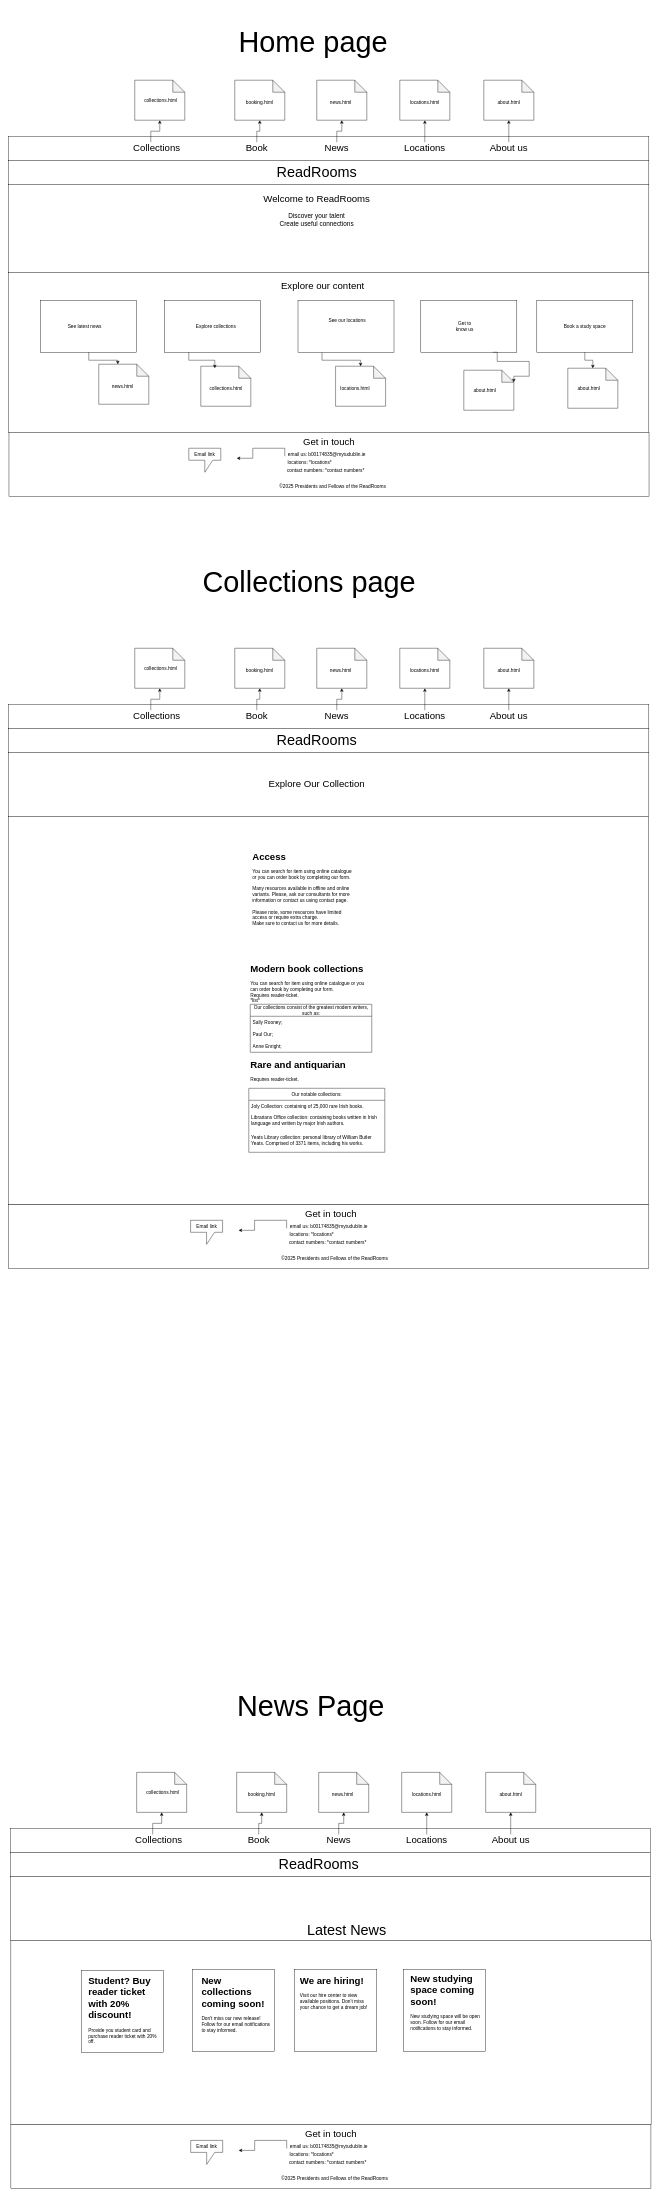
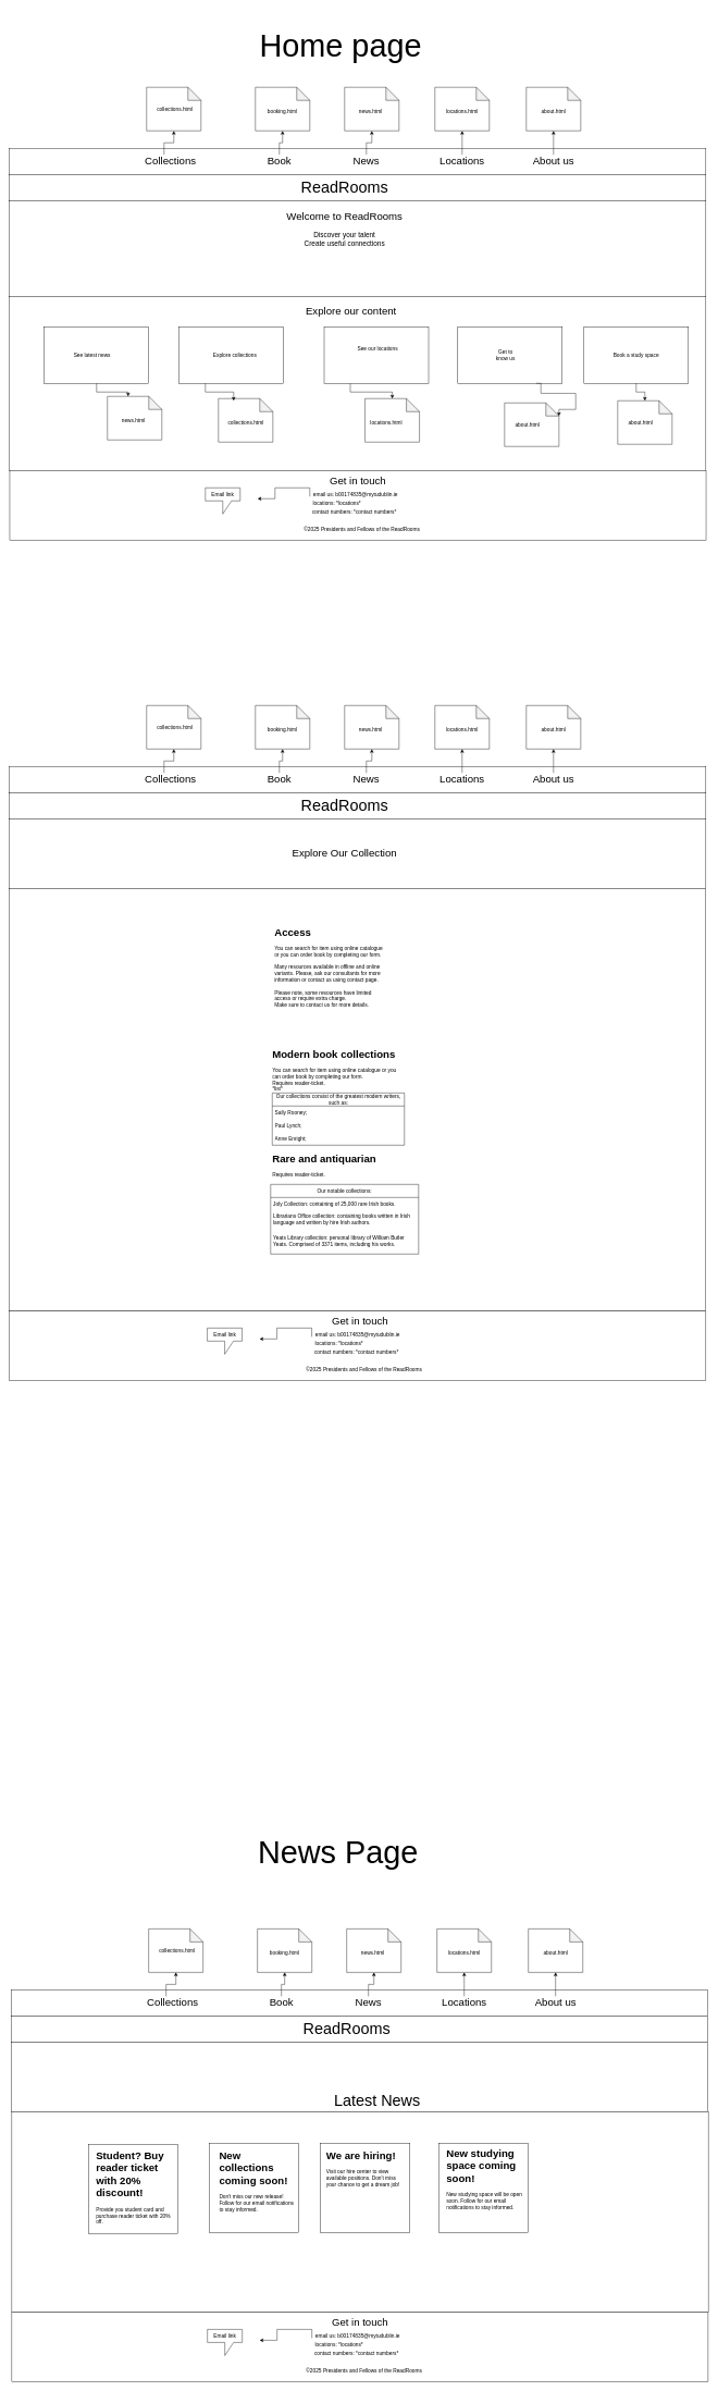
- <mxCell id="38" value="&lt;font style=&quot;font-size: 72px;&quot;&gt;Collections page&lt;/font&gt;" style="text;html=1;align=center;verticalAlign=middle;whiteSpace=wrap;rounded=0;" vertex="1" parent="1"><mxGeometry x="221.5" y="1370" width="1099.5" height="170" as="geometry" /></mxCell>
- <mxCell id="142" value="&lt;span data-huuid=&quot;8460042473182364222&quot;&gt;&lt;span&gt;Paul Our;&lt;/span&gt;&lt;/span&gt;" style="text;strokeColor=none;fillColor=none;align=left;verticalAlign=middle;spacingLeft=4;spacingRight=4;overflow=hidden;points=[[0,0.5],[1,0.5]];portConstraint=eastwest;rotatable=0;whiteSpace=wrap;html=1;" vertex="1" parent="140"><mxGeometry y="60" width="303.75" height="30" as="geometry" /></mxCell>
+ <mxCell id="142" value="&lt;span data-huuid=&quot;8460042473182364222&quot;&gt;&lt;span&gt;Paul Lynch;&lt;/span&gt;&lt;/span&gt;" style="text;strokeColor=none;fillColor=none;align=left;verticalAlign=middle;spacingLeft=4;spacingRight=4;overflow=hidden;points=[[0,0.5],[1,0.5]];portConstraint=eastwest;rotatable=0;whiteSpace=wrap;html=1;" vertex="1" parent="140"><mxGeometry y="60" width="303.75" height="30" as="geometry" /></mxCell>
- <mxCell id="147" value="Librarians Office collection: containing books written in Irish language and written by major Irish authors." style="text;strokeColor=none;fillColor=none;align=left;verticalAlign=middle;spacingLeft=4;spacingRight=4;overflow=hidden;points=[[0,0.5],[1,0.5]];portConstraint=eastwest;rotatable=0;whiteSpace=wrap;html=1;" vertex="1" parent="145"><mxGeometry y="60" width="340" height="40" as="geometry" /></mxCell>
+ <mxCell id="147" value="Librarians Office collection: containing books written in Irish language and written by hire Irish authors." style="text;strokeColor=none;fillColor=none;align=left;verticalAlign=middle;spacingLeft=4;spacingRight=4;overflow=hidden;points=[[0,0.5],[1,0.5]];portConstraint=eastwest;rotatable=0;whiteSpace=wrap;html=1;" vertex="1" parent="145"><mxGeometry y="60" width="340" height="40" as="geometry" /></mxCell>
- <mxCell id="73" value="&lt;font style=&quot;font-size: 72px;&quot;&gt;News Page&lt;/font&gt;" style="text;html=1;align=center;verticalAlign=middle;whiteSpace=wrap;rounded=0;" vertex="1" parent="1"><mxGeometry x="226.25" y="4180" width="1099.5" height="170" as="geometry" /></mxCell>
+ <mxCell id="73" value="&lt;font style=&quot;font-size: 72px;&quot;&gt;News Page&lt;/font&gt;" style="text;html=1;align=center;verticalAlign=middle;whiteSpace=wrap;rounded=0;" vertex="1" parent="1"><mxGeometry x="226.25" y="4170" width="1099.5" height="170" as="geometry" /></mxCell>
